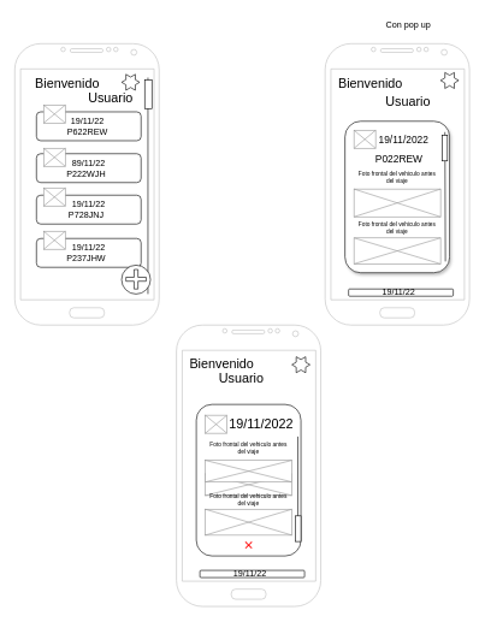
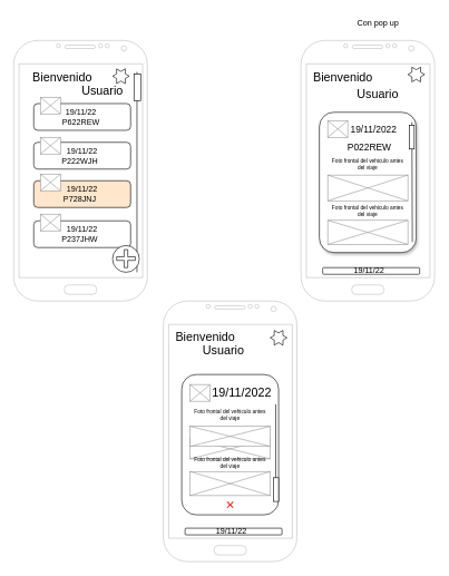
- <mxCell id="10" value="89/11/22&lt;br&gt;P222WJH&amp;nbsp;&amp;nbsp;" style="rounded=1;whiteSpace=wrap;html=1;" vertex="1" parent="1"><mxGeometry x="50" y="212.5" width="145" height="40" as="geometry" /></mxCell>
+ <mxCell id="10" value="19/11/22&lt;br&gt;P222WJH&amp;nbsp;&amp;nbsp;" style="rounded=1;whiteSpace=wrap;html=1;" vertex="1" parent="1"><mxGeometry x="50" y="212.5" width="145" height="40" as="geometry" /></mxCell>
- <mxCell id="11" value="19/11/22&lt;br&gt;P728JNJ&amp;nbsp;&amp;nbsp;" style="rounded=1;whiteSpace=wrap;html=1;" vertex="1" parent="1"><mxGeometry x="50" y="270" width="145" height="40" as="geometry" /></mxCell>
+ <mxCell id="11" value="19/11/22&lt;br&gt;P728JNJ&amp;nbsp;&amp;nbsp;" style="rounded=1;whiteSpace=wrap;html=1;fillColor=#ffe6cc;" vertex="1" parent="1"><mxGeometry x="50" y="270" width="145" height="40" as="geometry" /></mxCell>
